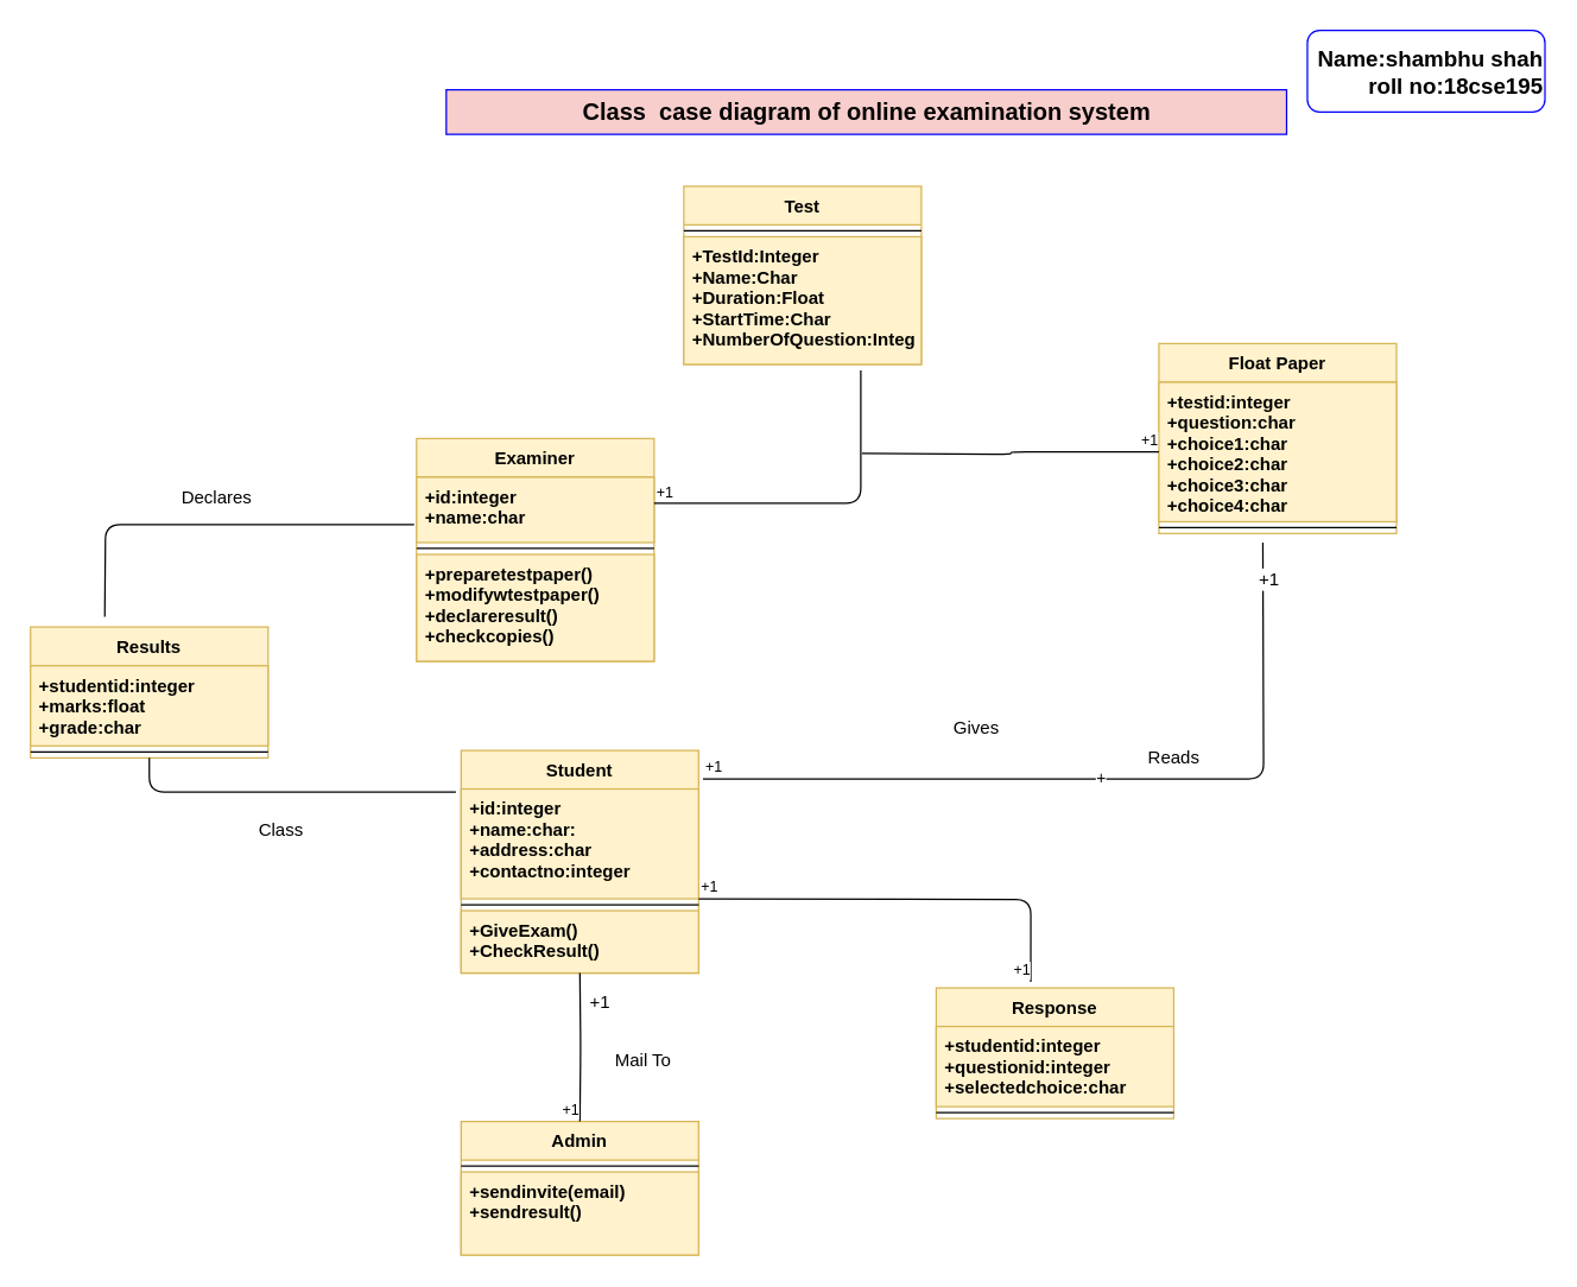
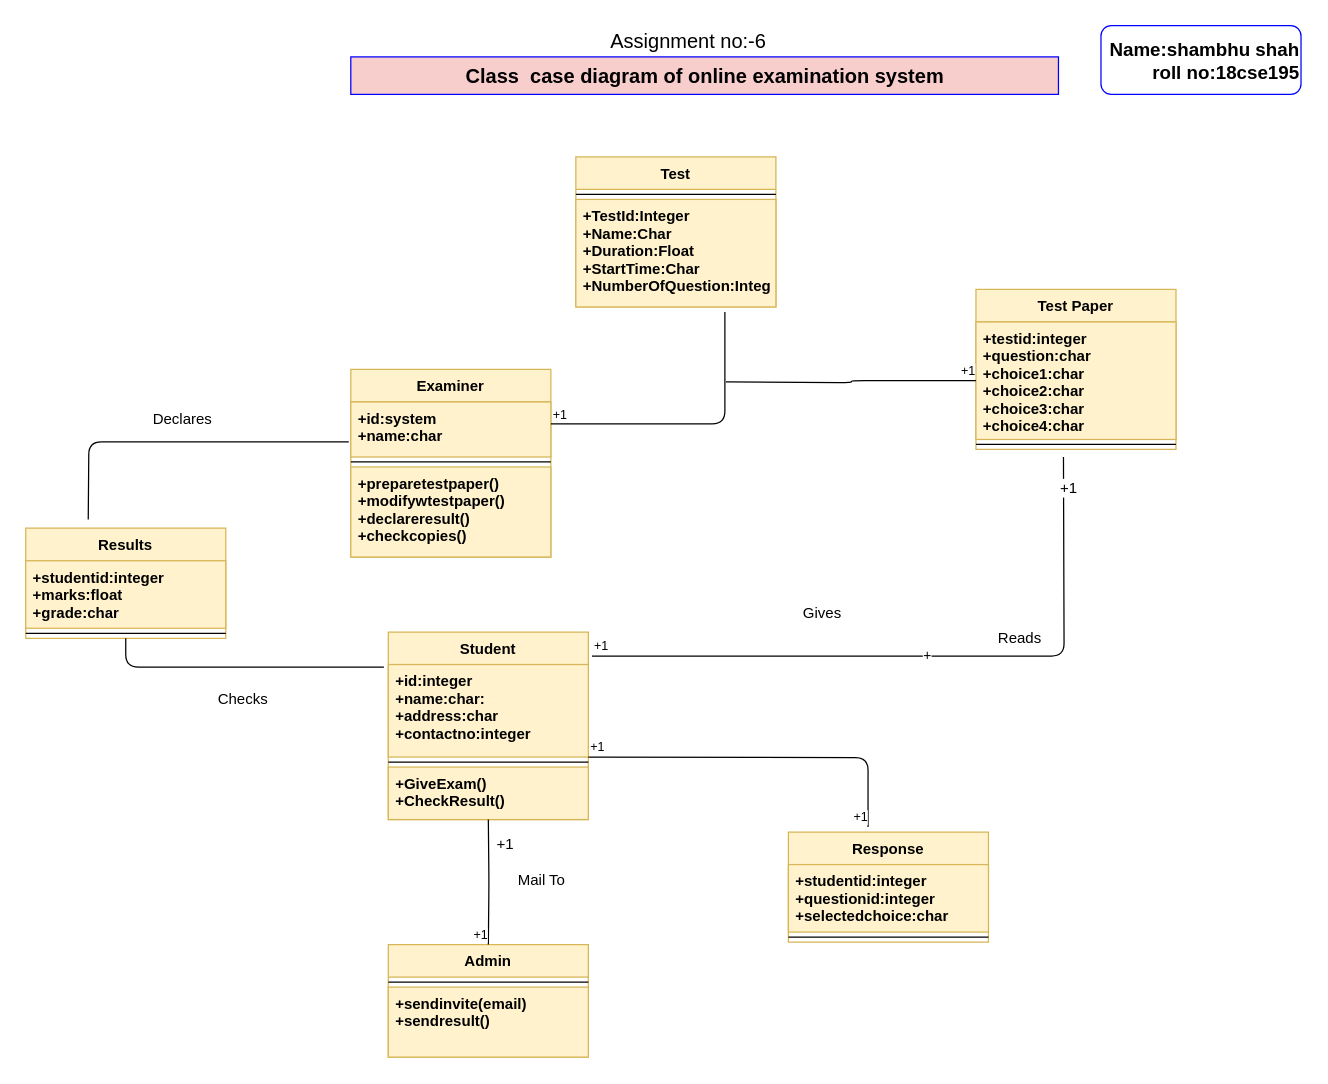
+ <mxCell id="46" value="Assignment no:-6" style="text;html=1;resizable=0;points=[];autosize=1;align=left;verticalAlign=top;spacingTop=-4;fontSize=16;fontColor=#000000;" vertex="1" parent="1"><mxGeometry x="486" y="20" width="140" height="20" as="geometry" /></mxCell>
- <mxCell id="45" value="Class&amp;nbsp; case diagram of online examination system" style="html=1;shadow=0;fillColor=#f8cecc;strokeColor=#0000FF;fontStyle=1;fontSize=16;" vertex="1" parent="1"><mxGeometry x="300" y="60" width="566" height="30" as="geometry" /></mxCell>
+ <mxCell id="45" value="Class&amp;nbsp; case diagram of online examination system" style="html=1;shadow=0;fillColor=#f8cecc;strokeColor=#0000FF;fontStyle=1;fontSize=16;" vertex="1" parent="1"><mxGeometry x="280" y="45" width="566" height="30" as="geometry" /></mxCell>
- <mxCell id="12" value="Float Paper" style="swimlane;fontStyle=1;align=center;verticalAlign=top;childLayout=stackLayout;horizontal=1;startSize=26;horizontalStack=0;resizeParent=1;resizeParentMax=0;resizeLast=0;collapsible=1;marginBottom=0;shadow=0;fillColor=#fff2cc;strokeColor=#d6b656;" vertex="1" parent="1"><mxGeometry x="780" y="231" width="160" height="128" as="geometry" /></mxCell>
+ <mxCell id="12" value="Test Paper" style="swimlane;fontStyle=1;align=center;verticalAlign=top;childLayout=stackLayout;horizontal=1;startSize=26;horizontalStack=0;resizeParent=1;resizeParentMax=0;resizeLast=0;collapsible=1;marginBottom=0;shadow=0;fillColor=#fff2cc;strokeColor=#d6b656;" vertex="1" parent="1"><mxGeometry x="780" y="231" width="160" height="128" as="geometry" /></mxCell>
- <mxCell id="6" value="+id:integer&#10;+name:char" style="text;strokeColor=#d6b656;fillColor=#fff2cc;align=left;verticalAlign=top;spacingLeft=4;spacingRight=4;overflow=hidden;rotatable=0;points=[[0,0.5],[1,0.5]];portConstraint=eastwest;fontStyle=1" vertex="1" parent="5"><mxGeometry y="26" width="160" height="44" as="geometry" /></mxCell>
+ <mxCell id="6" value="+id:system&#10;+name:char" style="text;strokeColor=#d6b656;fillColor=#fff2cc;align=left;verticalAlign=top;spacingLeft=4;spacingRight=4;overflow=hidden;rotatable=0;points=[[0,0.5],[1,0.5]];portConstraint=eastwest;fontStyle=1" vertex="1" parent="5"><mxGeometry y="26" width="160" height="44" as="geometry" /></mxCell>
- <mxCell id="32" value="Reads" style="text;html=1;resizable=0;points=[];autosize=1;align=left;verticalAlign=top;spacingTop=-4;fontColor=#000000;" vertex="1" parent="1"><mxGeometry x="771" y="500" width="50" height="20" as="geometry" /></mxCell>
+ <mxCell id="32" value="Reads" style="text;html=1;resizable=0;points=[];autosize=1;align=left;verticalAlign=top;spacingTop=-4;fontColor=#000000;" vertex="1" parent="1"><mxGeometry x="796" y="500" width="50" height="20" as="geometry" /></mxCell>
- <mxCell id="40" value="Class" style="text;html=1;resizable=0;points=[];autosize=1;align=left;verticalAlign=top;spacingTop=-4;fontColor=#000000;" vertex="1" parent="1"><mxGeometry x="172" y="549" width="60" height="20" as="geometry" /></mxCell>
+ <mxCell id="40" value="Checks" style="text;html=1;resizable=0;points=[];autosize=1;align=left;verticalAlign=top;spacingTop=-4;fontColor=#000000;" vertex="1" parent="1"><mxGeometry x="172" y="549" width="60" height="20" as="geometry" /></mxCell>
- <mxCell id="44" value="Mail To" style="text;html=1;resizable=0;points=[];autosize=1;align=left;verticalAlign=top;spacingTop=-4;fontColor=#000000;" vertex="1" parent="1"><mxGeometry x="412" y="704" width="50" height="20" as="geometry" /></mxCell>
+ <mxCell id="44" value="Mail To" style="text;html=1;resizable=0;points=[];autosize=1;align=left;verticalAlign=top;spacingTop=-4;fontColor=#000000;" vertex="1" parent="1"><mxGeometry x="412" y="694" width="50" height="20" as="geometry" /></mxCell>
